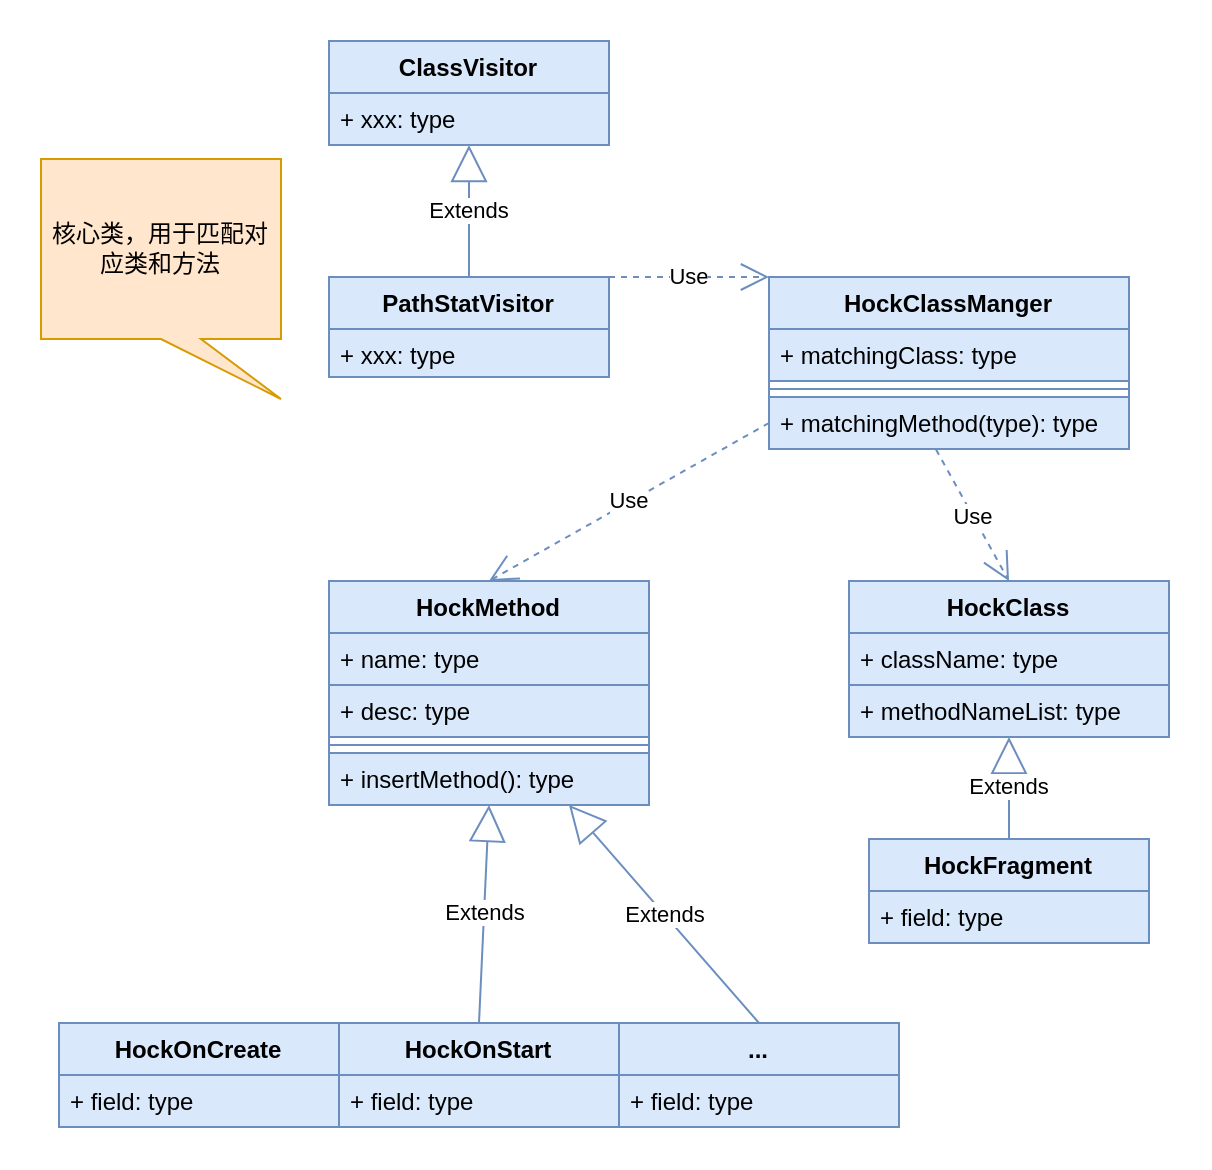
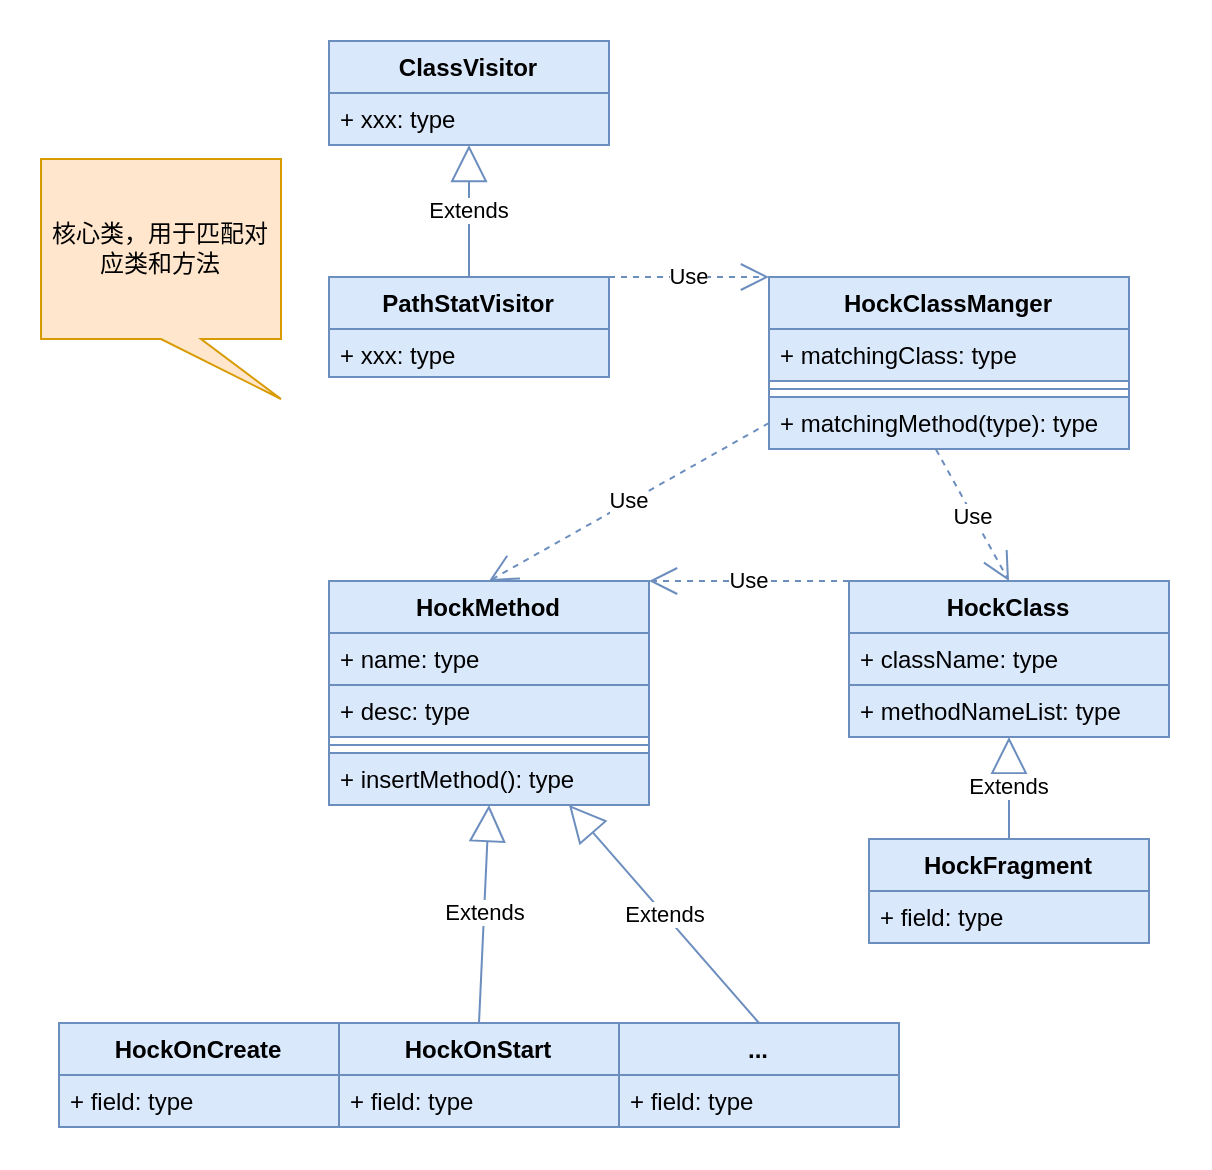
+ <mxCell id="2" value="Use" style="endArrow=open;endSize=12;dashed=1;html=1;exitX=0;exitY=0;exitDx=0;exitDy=0;entryX=1;entryY=0;entryDx=0;entryDy=0;fillColor=#dae8fc;strokeColor=#6c8ebf;" parent="1" source="20" target="15" edge="1"><mxGeometry width="160" relative="1" as="geometry"><mxPoint x="348" y="160" as="sourcePoint" /><mxPoint x="508" y="160" as="targetPoint" /></mxGeometry></mxCell>
